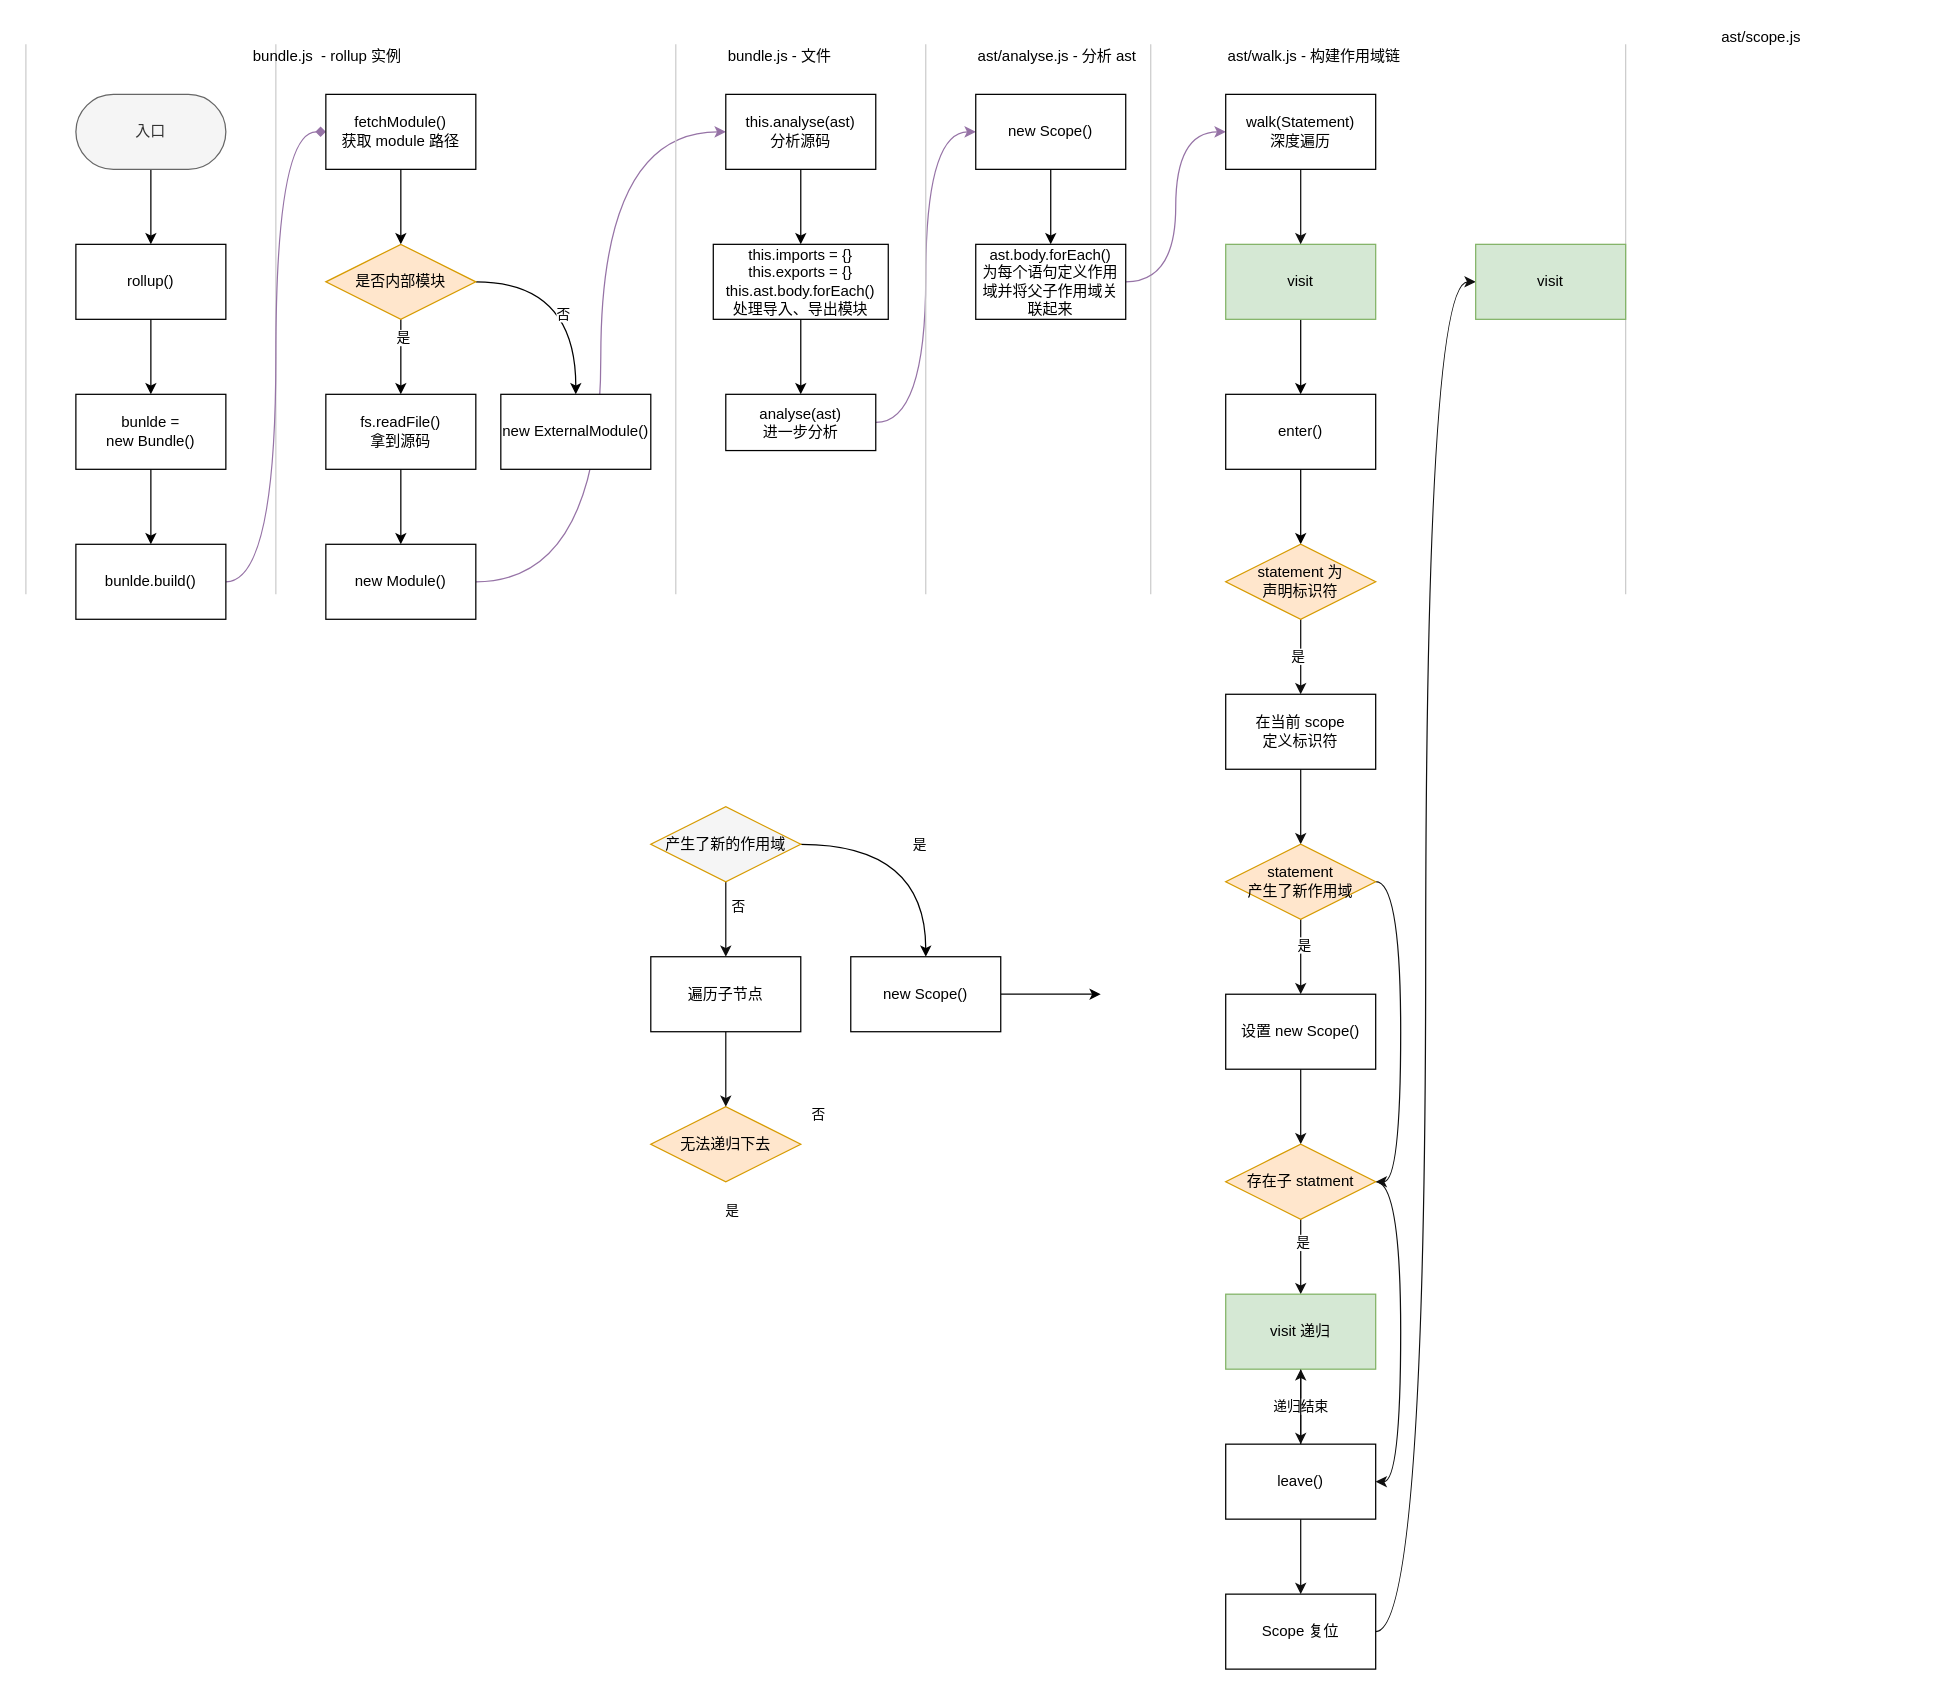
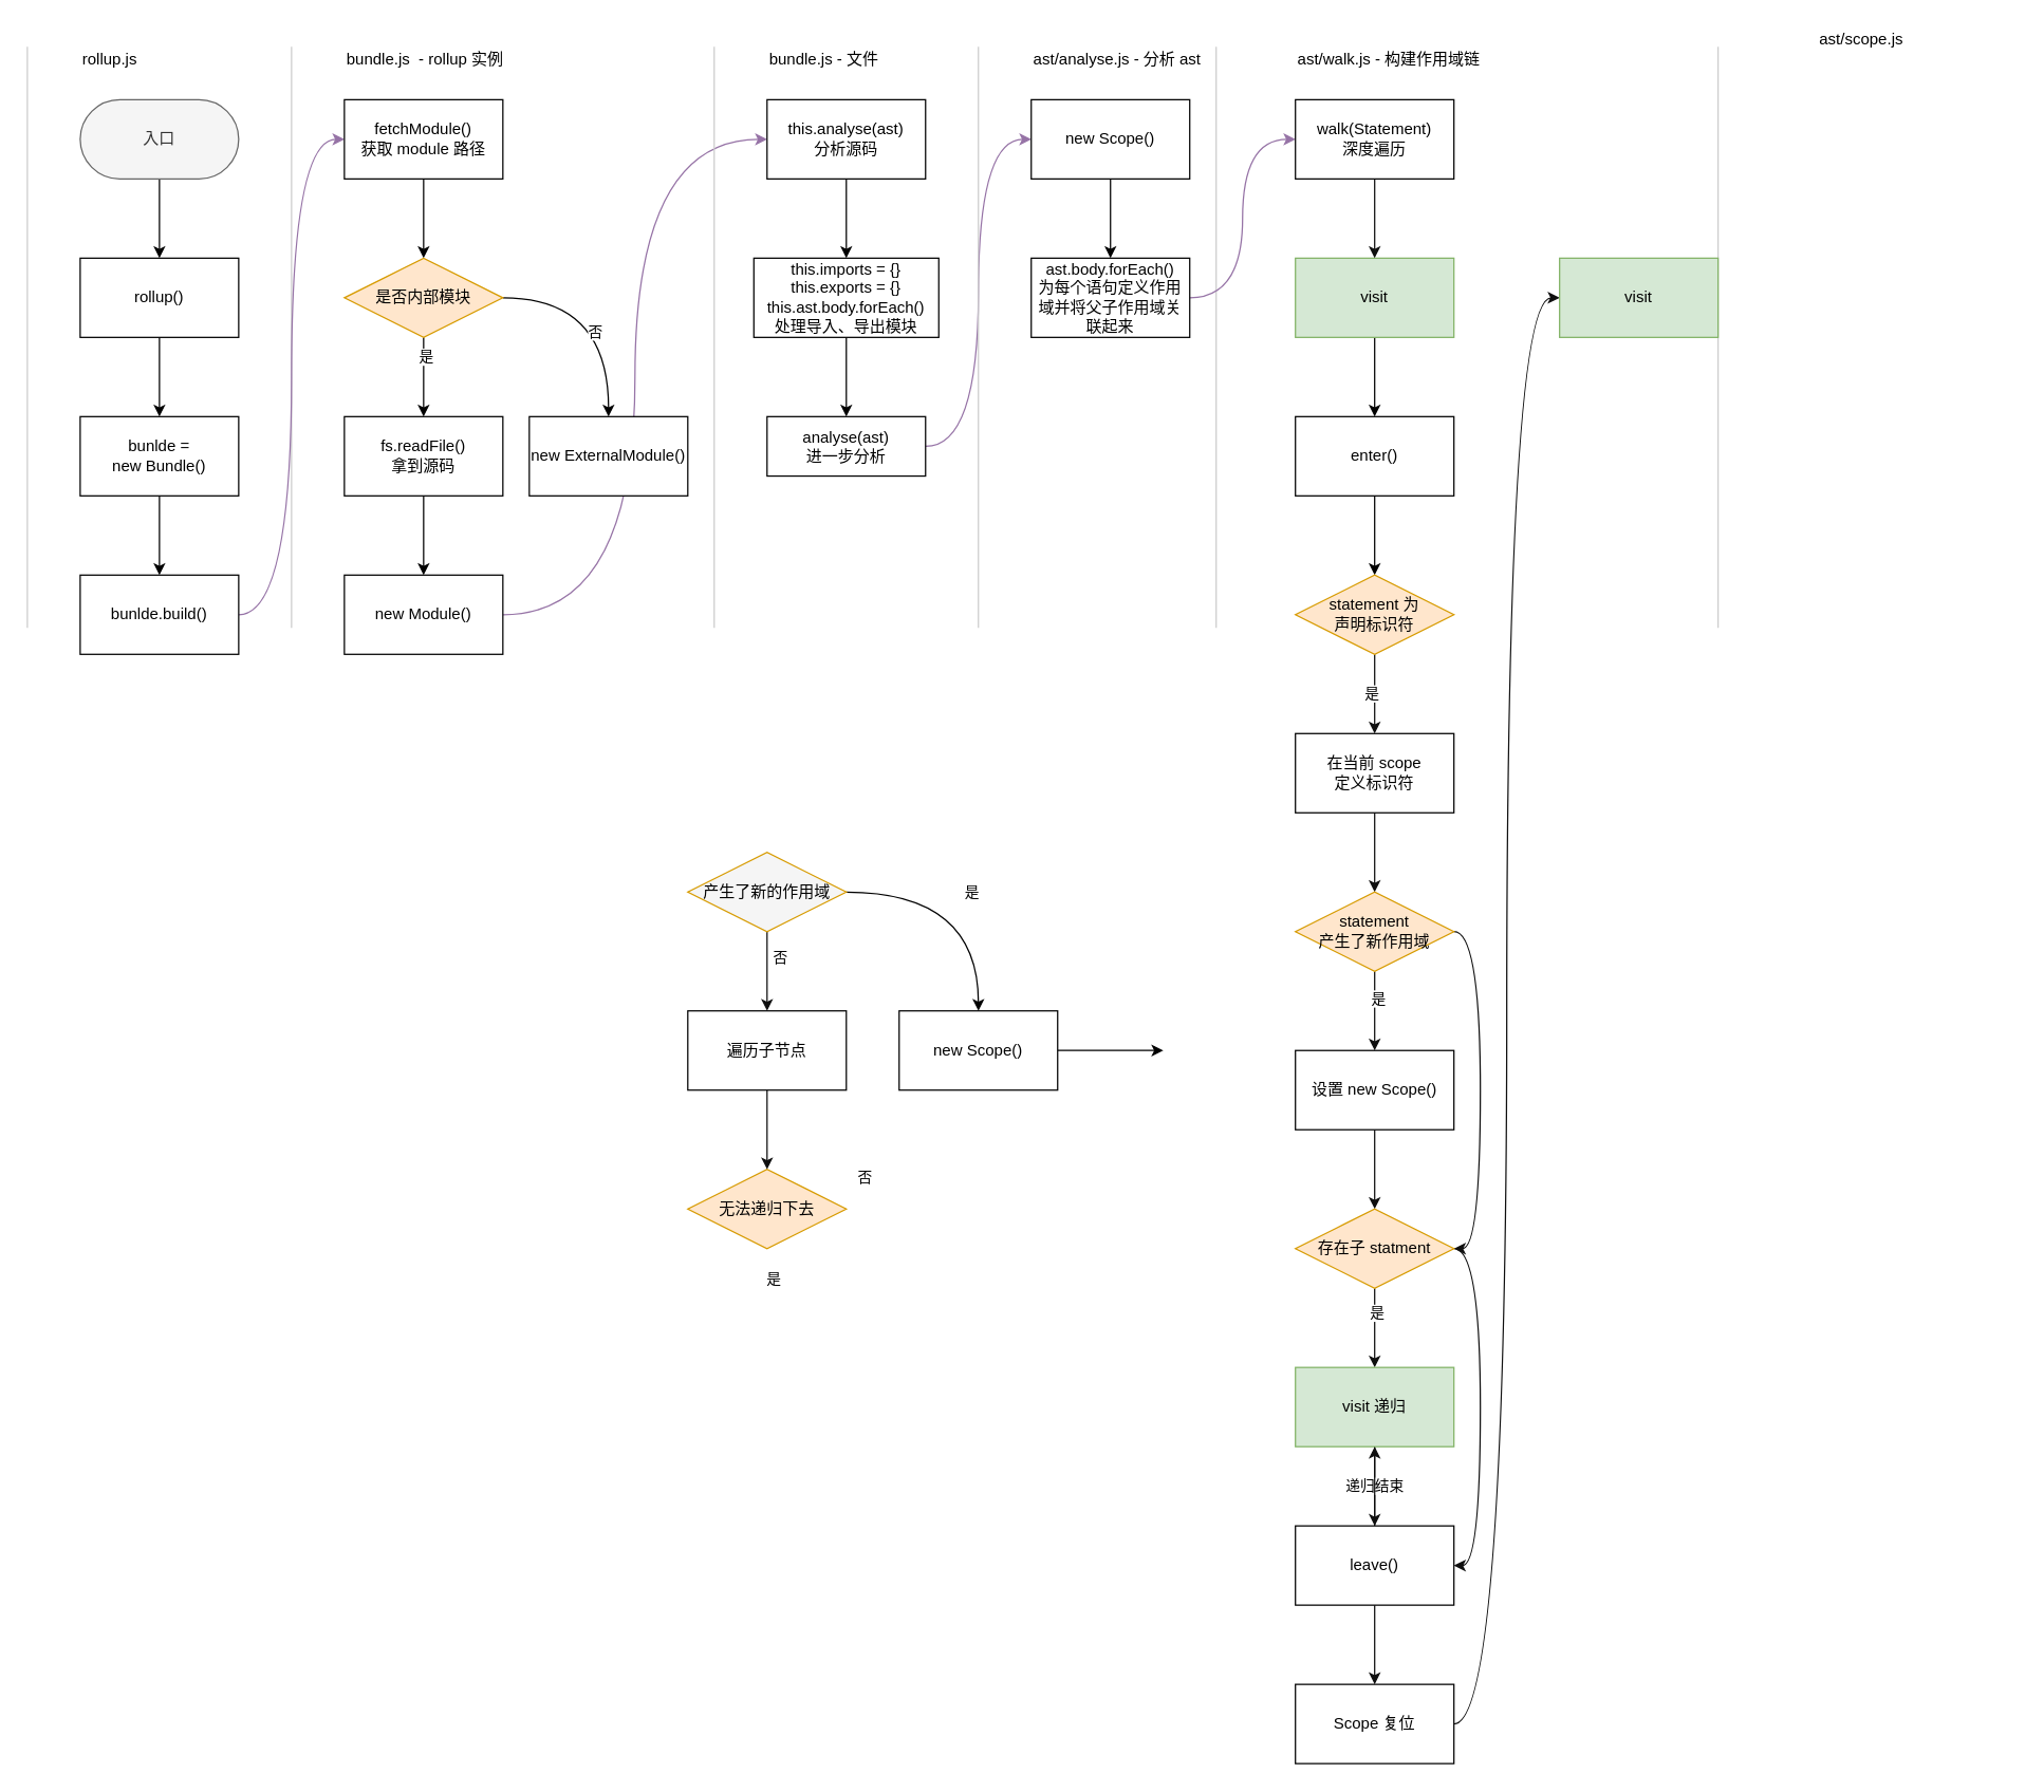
+ <mxCell id="10" value="rollup.js" style="text;html=1;strokeColor=none;fillColor=none;align=left;verticalAlign=middle;whiteSpace=wrap;rounded=0;" vertex="1" parent="1"><mxGeometry x="60" y="35" width="40" height="20" as="geometry" /></mxCell>
- <mxCell id="11" value="bundle.js&amp;nbsp; - rollup 实例" style="text;html=1;strokeColor=none;fillColor=none;align=left;verticalAlign=middle;whiteSpace=wrap;rounded=0;" vertex="1" parent="1"><mxGeometry x="200" y="35" width="130" height="20" as="geometry" /></mxCell>
+ <mxCell id="11" value="bundle.js&amp;nbsp; - rollup 实例" style="text;html=1;strokeColor=none;fillColor=none;align=left;verticalAlign=middle;whiteSpace=wrap;rounded=0;" vertex="1" parent="1"><mxGeometry x="260" y="35" width="130" height="20" as="geometry" /></mxCell>
- <mxCell id="12" style="edgeStyle=orthogonalEdgeStyle;orthogonalLoop=1;jettySize=auto;html=1;entryX=0;entryY=0.5;entryDx=0;entryDy=0;curved=1;fillColor=#e1d5e7;strokeColor=#9673a6;endArrow=diamond;" edge="1" parent="1" source="13" target="14"><mxGeometry relative="1" as="geometry" /></mxCell>
+ <mxCell id="12" style="edgeStyle=orthogonalEdgeStyle;orthogonalLoop=1;jettySize=auto;html=1;entryX=0;entryY=0.5;entryDx=0;entryDy=0;curved=1;fillColor=#e1d5e7;strokeColor=#9673a6;" edge="1" parent="1" source="13" target="14"><mxGeometry relative="1" as="geometry" /></mxCell>
